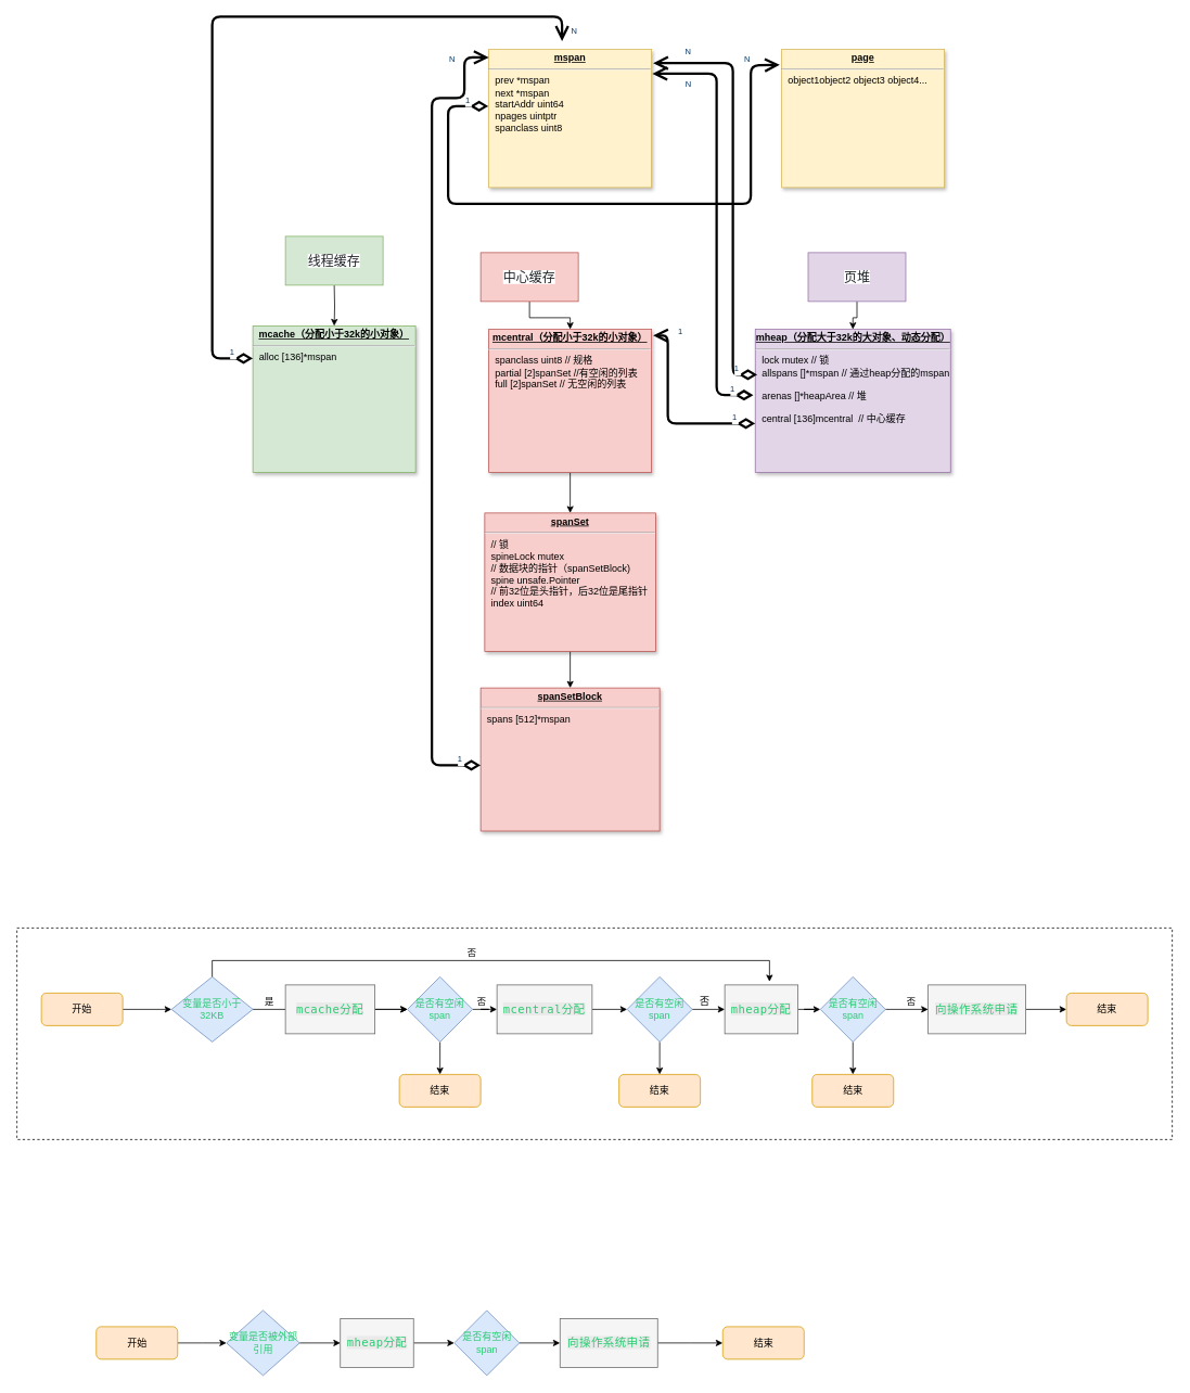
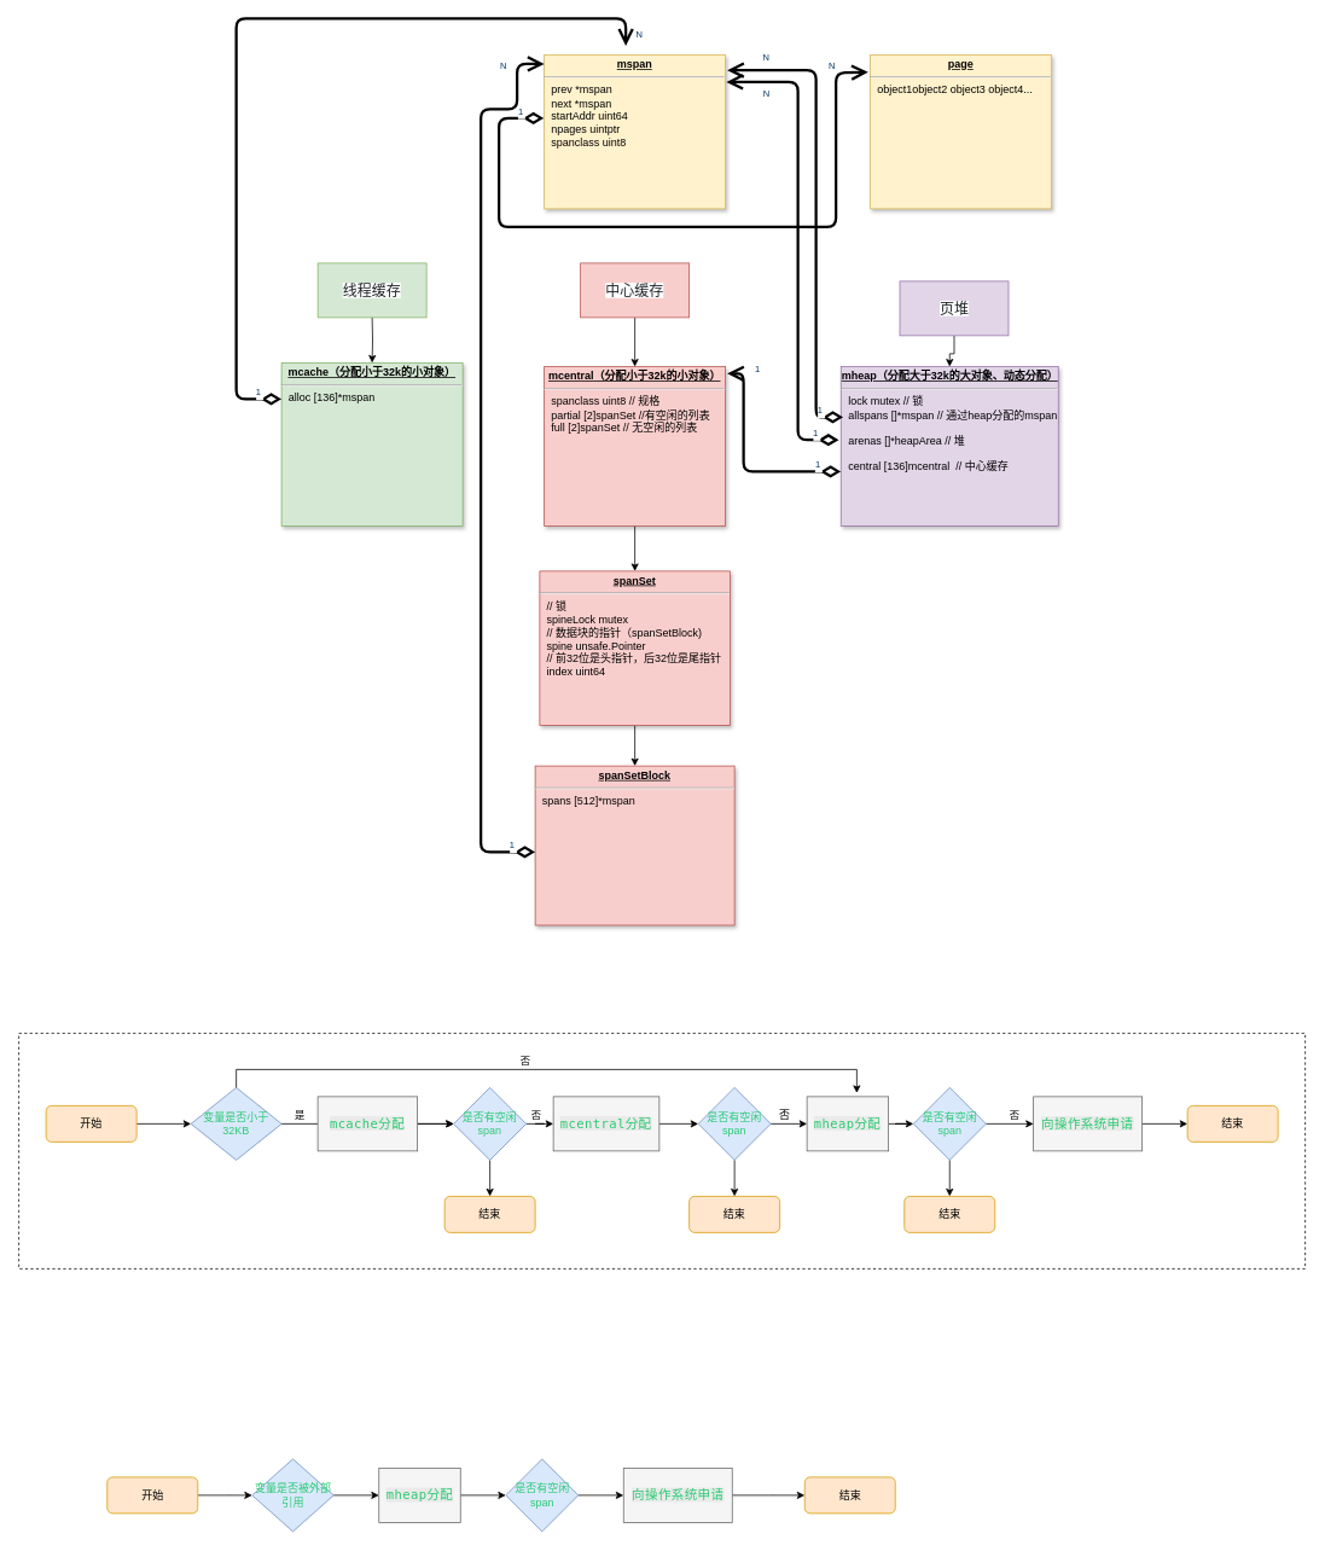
- <mxCell id="15" value="&lt;font color=&quot;#212529&quot;&gt;&lt;span style=&quot;font-size: 16px ; background-color: rgb(255 , 255 , 255)&quot;&gt;中心缓存&lt;/span&gt;&lt;/font&gt;" style="rounded=0;whiteSpace=wrap;html=1;fillColor=#f8cecc;strokeColor=#b85450;" parent="1" vertex="1"><mxGeometry x="590" y="310" width="120" height="60" as="geometry" /></mxCell>
+ <mxCell id="15" value="&lt;font color=&quot;#212529&quot;&gt;&lt;span style=&quot;font-size: 16px ; background-color: rgb(255 , 255 , 255)&quot;&gt;中心缓存&lt;/span&gt;&lt;/font&gt;" style="rounded=0;whiteSpace=wrap;html=1;fillColor=#f8cecc;strokeColor=#b85450;" parent="1" vertex="1"><mxGeometry x="640" y="290" width="120" height="60" as="geometry" /></mxCell>
